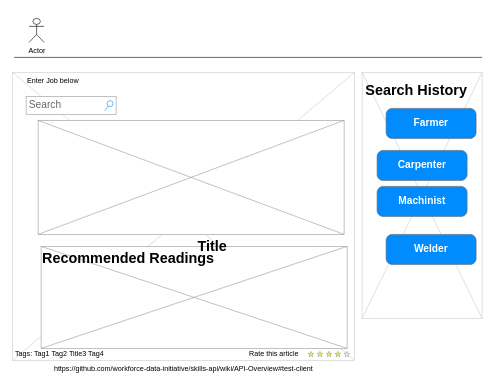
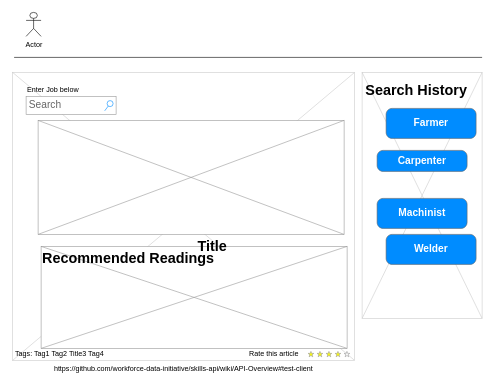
- <mxCell id="8" value="Actor" style="shape=umlActor;verticalLabelPosition=bottom;verticalAlign=top;html=1;outlineConnect=0;" vertex="1" parent="1"><mxGeometry x="48" y="30" width="25" height="40" as="geometry" /></mxCell>
+ <mxCell id="8" value="Actor" style="shape=umlActor;verticalLabelPosition=bottom;verticalAlign=top;html=1;outlineConnect=0;" vertex="1" parent="1"><mxGeometry x="43" y="20" width="25" height="40" as="geometry" /></mxCell>
- <mxCell id="10" value="Enter Job below" style="text;spacingTop=-5;whiteSpace=wrap;html=1;align=left;fontSize=12;fontFamily=Helvetica;fillColor=none;strokeColor=none;" vertex="1" parent="1"><mxGeometry x="43" y="125" width="170" height="20" as="geometry" /></mxCell>
+ <mxCell id="10" value="Enter Job below" style="text;spacingTop=-5;whiteSpace=wrap;html=1;align=left;fontSize=12;fontFamily=Helvetica;fillColor=none;strokeColor=none;" vertex="1" parent="1"><mxGeometry x="43" y="140" width="170" height="20" as="geometry" /></mxCell>
- <mxCell id="17" value="Carpenter" style="strokeWidth=1;shadow=0;dashed=0;align=center;html=1;shape=mxgraph.mockup.buttons.button;strokeColor=#666666;fontColor=#ffffff;mainText=;buttonStyle=round;fontSize=17;fontStyle=1;fillColor=#008cff;whiteSpace=wrap;" vertex="1" parent="1"><mxGeometry x="628" y="250" width="150" height="50" as="geometry" /></mxCell>
+ <mxCell id="17" value="Carpenter" style="strokeWidth=1;shadow=0;dashed=0;align=center;html=1;shape=mxgraph.mockup.buttons.button;strokeColor=#666666;fontColor=#ffffff;mainText=;buttonStyle=round;fontSize=17;fontStyle=1;fillColor=#008cff;whiteSpace=wrap;" vertex="1" parent="1"><mxGeometry x="628" y="250" width="150" height="35" as="geometry" /></mxCell>
- <mxCell id="18" value="Machinist" style="strokeWidth=1;shadow=0;dashed=0;align=center;html=1;shape=mxgraph.mockup.buttons.button;strokeColor=#666666;fontColor=#ffffff;mainText=;buttonStyle=round;fontSize=17;fontStyle=1;fillColor=#008cff;whiteSpace=wrap;" vertex="1" parent="1"><mxGeometry x="628" y="310" width="150" height="50" as="geometry" /></mxCell>
+ <mxCell id="18" value="Machinist" style="strokeWidth=1;shadow=0;dashed=0;align=center;html=1;shape=mxgraph.mockup.buttons.button;strokeColor=#666666;fontColor=#ffffff;mainText=;buttonStyle=round;fontSize=17;fontStyle=1;fillColor=#008cff;whiteSpace=wrap;" vertex="1" parent="1"><mxGeometry x="628" y="330" width="150" height="50" as="geometry" /></mxCell>
